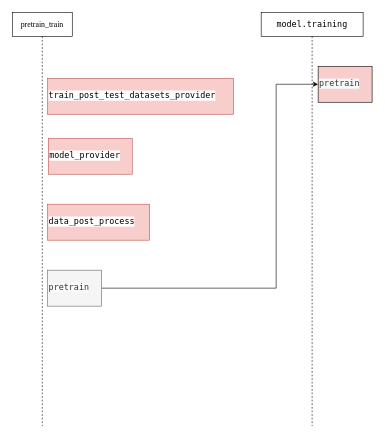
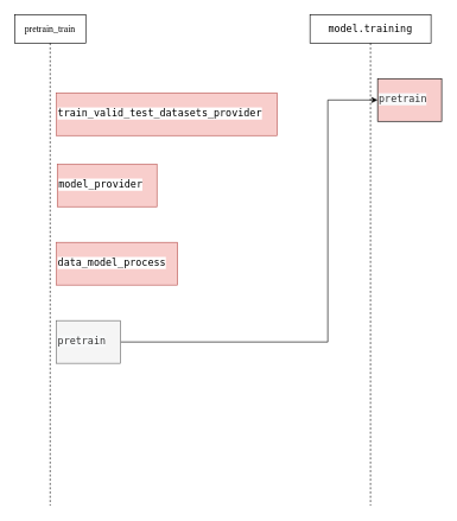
- <mxCell id="6" value="&lt;meta charset=&quot;utf-8&quot;&gt;&lt;pre style=&quot;color: rgb(0 , 0 , 0) ; font-style: normal ; font-weight: 400 ; letter-spacing: normal ; text-align: center ; text-indent: 0px ; text-transform: none ; word-spacing: 0px ; background-color: rgb(255 , 255 , 255) ; font-family: &amp;quot;jetbrains mono&amp;quot; , monospace ; font-size: 10.5pt&quot;&gt;train_post_test_datasets_provider&lt;/pre&gt;" style="text;whiteSpace=wrap;html=1;fillColor=#f8cecc;strokeColor=#b85450;" vertex="1" parent="1"><mxGeometry x="79" y="130" width="310" height="60" as="geometry" /></mxCell>
+ <mxCell id="6" value="&lt;meta charset=&quot;utf-8&quot;&gt;&lt;pre style=&quot;color: rgb(0 , 0 , 0) ; font-style: normal ; font-weight: 400 ; letter-spacing: normal ; text-align: center ; text-indent: 0px ; text-transform: none ; word-spacing: 0px ; background-color: rgb(255 , 255 , 255) ; font-family: &amp;quot;jetbrains mono&amp;quot; , monospace ; font-size: 10.5pt&quot;&gt;train_valid_test_datasets_provider&lt;/pre&gt;" style="text;whiteSpace=wrap;html=1;fillColor=#f8cecc;strokeColor=#b85450;" vertex="1" parent="1"><mxGeometry x="79" y="130" width="310" height="60" as="geometry" /></mxCell>
- <mxCell id="10" value="&lt;pre style=&quot;background-color: #ffffff ; color: #000000 ; font-family: &amp;quot;jetbrains mono&amp;quot; , monospace ; font-size: 10.5pt&quot;&gt;data_post_process&lt;/pre&gt;" style="text;whiteSpace=wrap;html=1;fillColor=#f8cecc;strokeColor=#b85450;" vertex="1" parent="1"><mxGeometry x="79" y="340" width="170" height="60" as="geometry" /></mxCell>
+ <mxCell id="10" value="&lt;pre style=&quot;background-color: #ffffff ; color: #000000 ; font-family: &amp;quot;jetbrains mono&amp;quot; , monospace ; font-size: 10.5pt&quot;&gt;data_model_process&lt;/pre&gt;" style="text;whiteSpace=wrap;html=1;fillColor=#f8cecc;strokeColor=#b85450;" vertex="1" parent="1"><mxGeometry x="79" y="340" width="170" height="60" as="geometry" /></mxCell>
